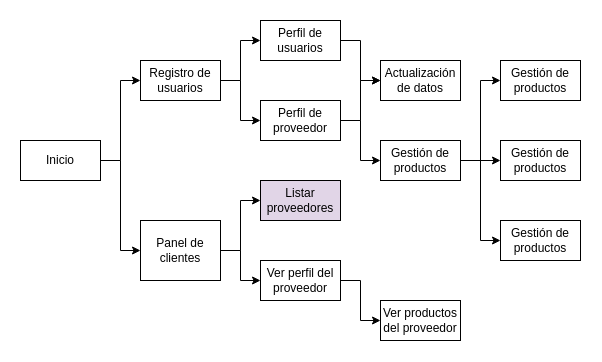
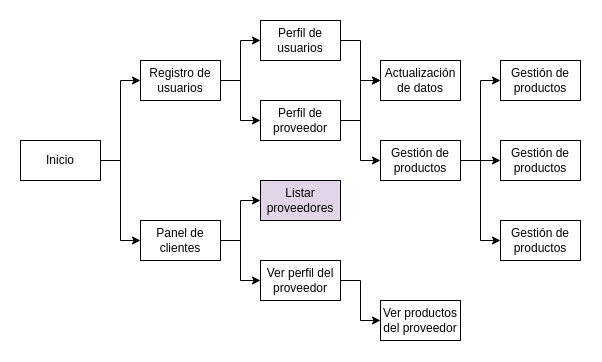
- <mxCell id="15" value="Panel de clientes" style="rounded=0;whiteSpace=wrap;html=1;" vertex="1" parent="1"><mxGeometry x="140" y="220" width="80" height="60" as="geometry" /></mxCell>
+ <mxCell id="15" value="Panel de clientes" style="rounded=0;whiteSpace=wrap;html=1;" vertex="1" parent="1"><mxGeometry x="140" y="220" width="80" height="40" as="geometry" /></mxCell>
